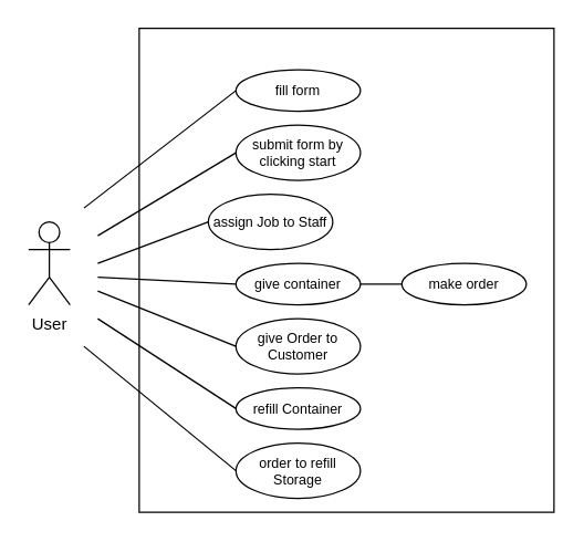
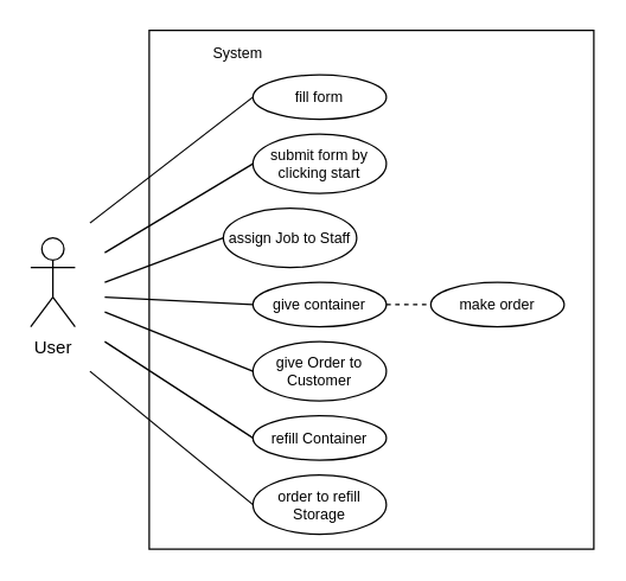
+ <mxCell id="4" value="System" style="text;html=1;strokeColor=none;fillColor=none;align=center;verticalAlign=middle;whiteSpace=wrap;rounded=0;fontSize=10;" vertex="1" parent="1"><mxGeometry x="130" y="20" width="60" height="30" as="geometry" /></mxCell>
- <mxCell id="13" value="" style="endArrow=none;dashed=0;html=1;rounded=0;fontSize=10;exitX=1;exitY=0.5;exitDx=0;exitDy=0;entryX=0;entryY=0.5;entryDx=0;entryDy=0;" edge="1" parent="1" source="9" target="8"><mxGeometry width="50" height="50" relative="1" as="geometry"><mxPoint x="290" y="200" as="sourcePoint" /><mxPoint x="340" y="150" as="targetPoint" /></mxGeometry></mxCell>
+ <mxCell id="13" value="" style="endArrow=none;dashed=1;html=1;rounded=0;fontSize=10;exitX=1;exitY=0.5;exitDx=0;exitDy=0;entryX=0;entryY=0.5;entryDx=0;entryDy=0;" edge="1" parent="1" source="9" target="8"><mxGeometry width="50" height="50" relative="1" as="geometry"><mxPoint x="290" y="200" as="sourcePoint" /><mxPoint x="340" y="150" as="targetPoint" /></mxGeometry></mxCell>
